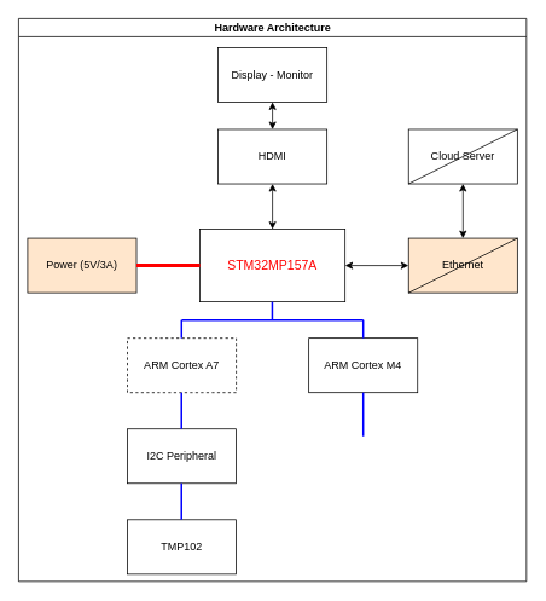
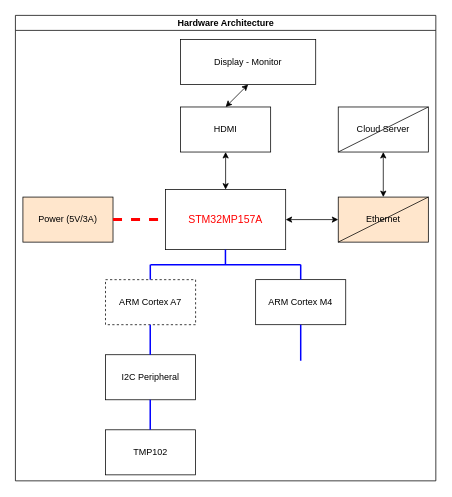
- <mxCell id="10" value="Display - Monitor" style="rounded=0;whiteSpace=wrap;html=1;" parent="2" vertex="1"><mxGeometry x="220" y="32" width="120" height="60" as="geometry" /></mxCell>
+ <mxCell id="10" value="Display - Monitor" style="rounded=0;whiteSpace=wrap;html=1;" parent="2" vertex="1"><mxGeometry x="220" y="32" width="180" height="60" as="geometry" /></mxCell>
- <mxCell id="15" value="" style="endArrow=none;html=1;entryX=0;entryY=0.5;entryDx=0;entryDy=0;exitX=1;exitY=0.5;exitDx=0;exitDy=0;fillColor=#f8cecc;strokeColor=#FF0000;strokeWidth=4;" parent="2" source="8" target="3" edge="1"><mxGeometry width="50" height="50" relative="1" as="geometry"><mxPoint x="500" y="502" as="sourcePoint" /><mxPoint x="550" y="452" as="targetPoint" /></mxGeometry></mxCell>
+ <mxCell id="15" value="" style="endArrow=none;html=1;entryX=0;entryY=0.5;entryDx=0;entryDy=0;exitX=1;exitY=0.5;exitDx=0;exitDy=0;fillColor=#f8cecc;strokeColor=#FF0000;strokeWidth=4;dashed=1;" parent="2" source="8" target="3" edge="1"><mxGeometry width="50" height="50" relative="1" as="geometry"><mxPoint x="500" y="502" as="sourcePoint" /><mxPoint x="550" y="452" as="targetPoint" /></mxGeometry></mxCell>
